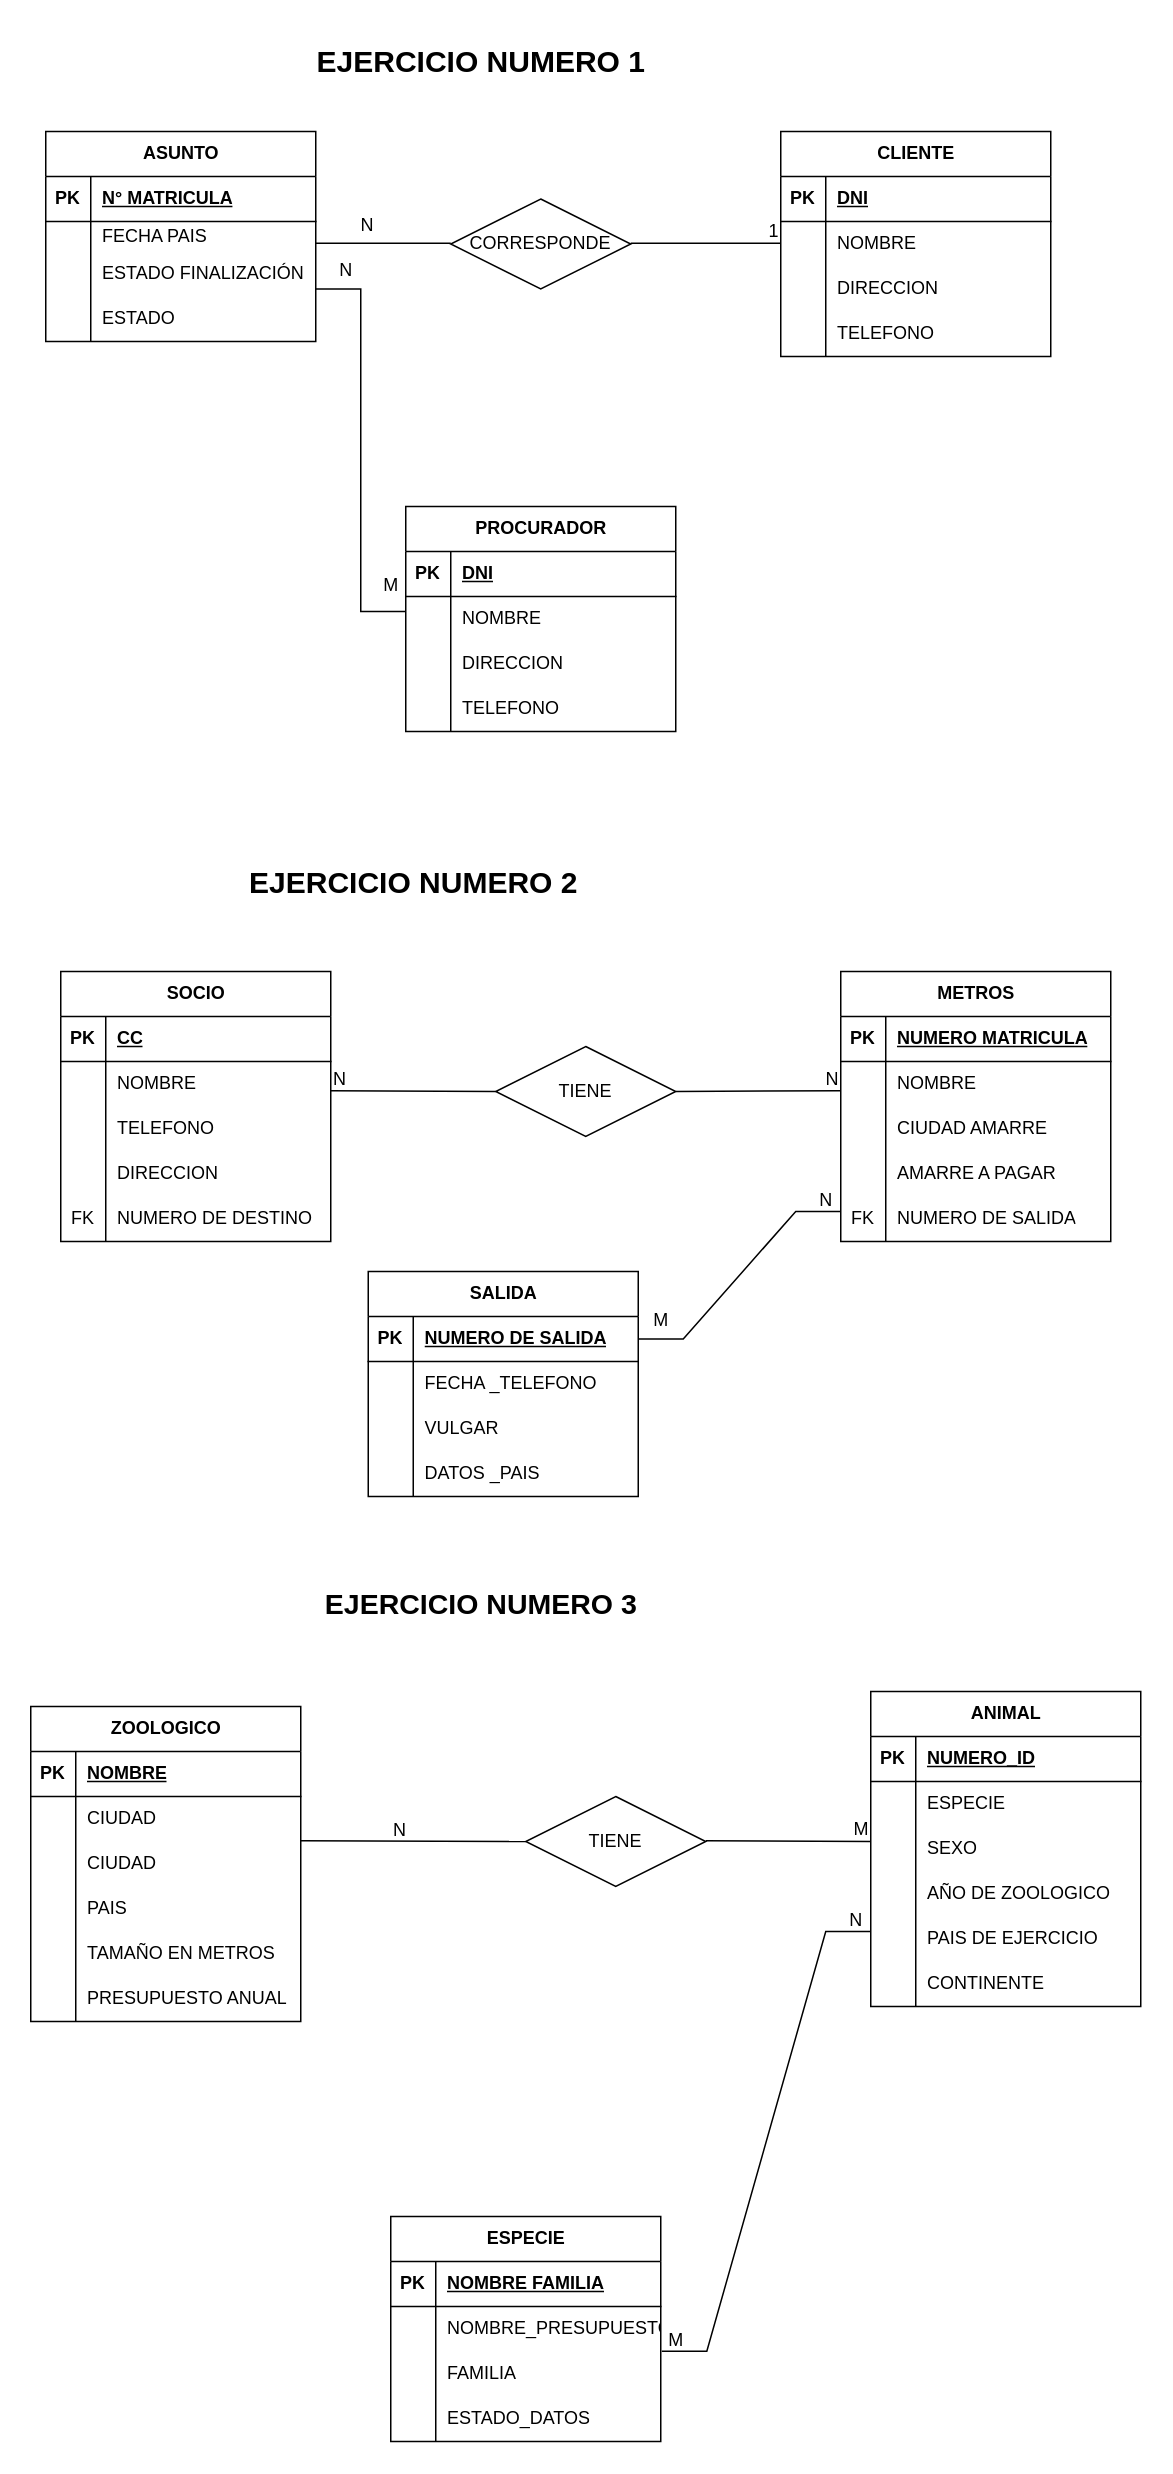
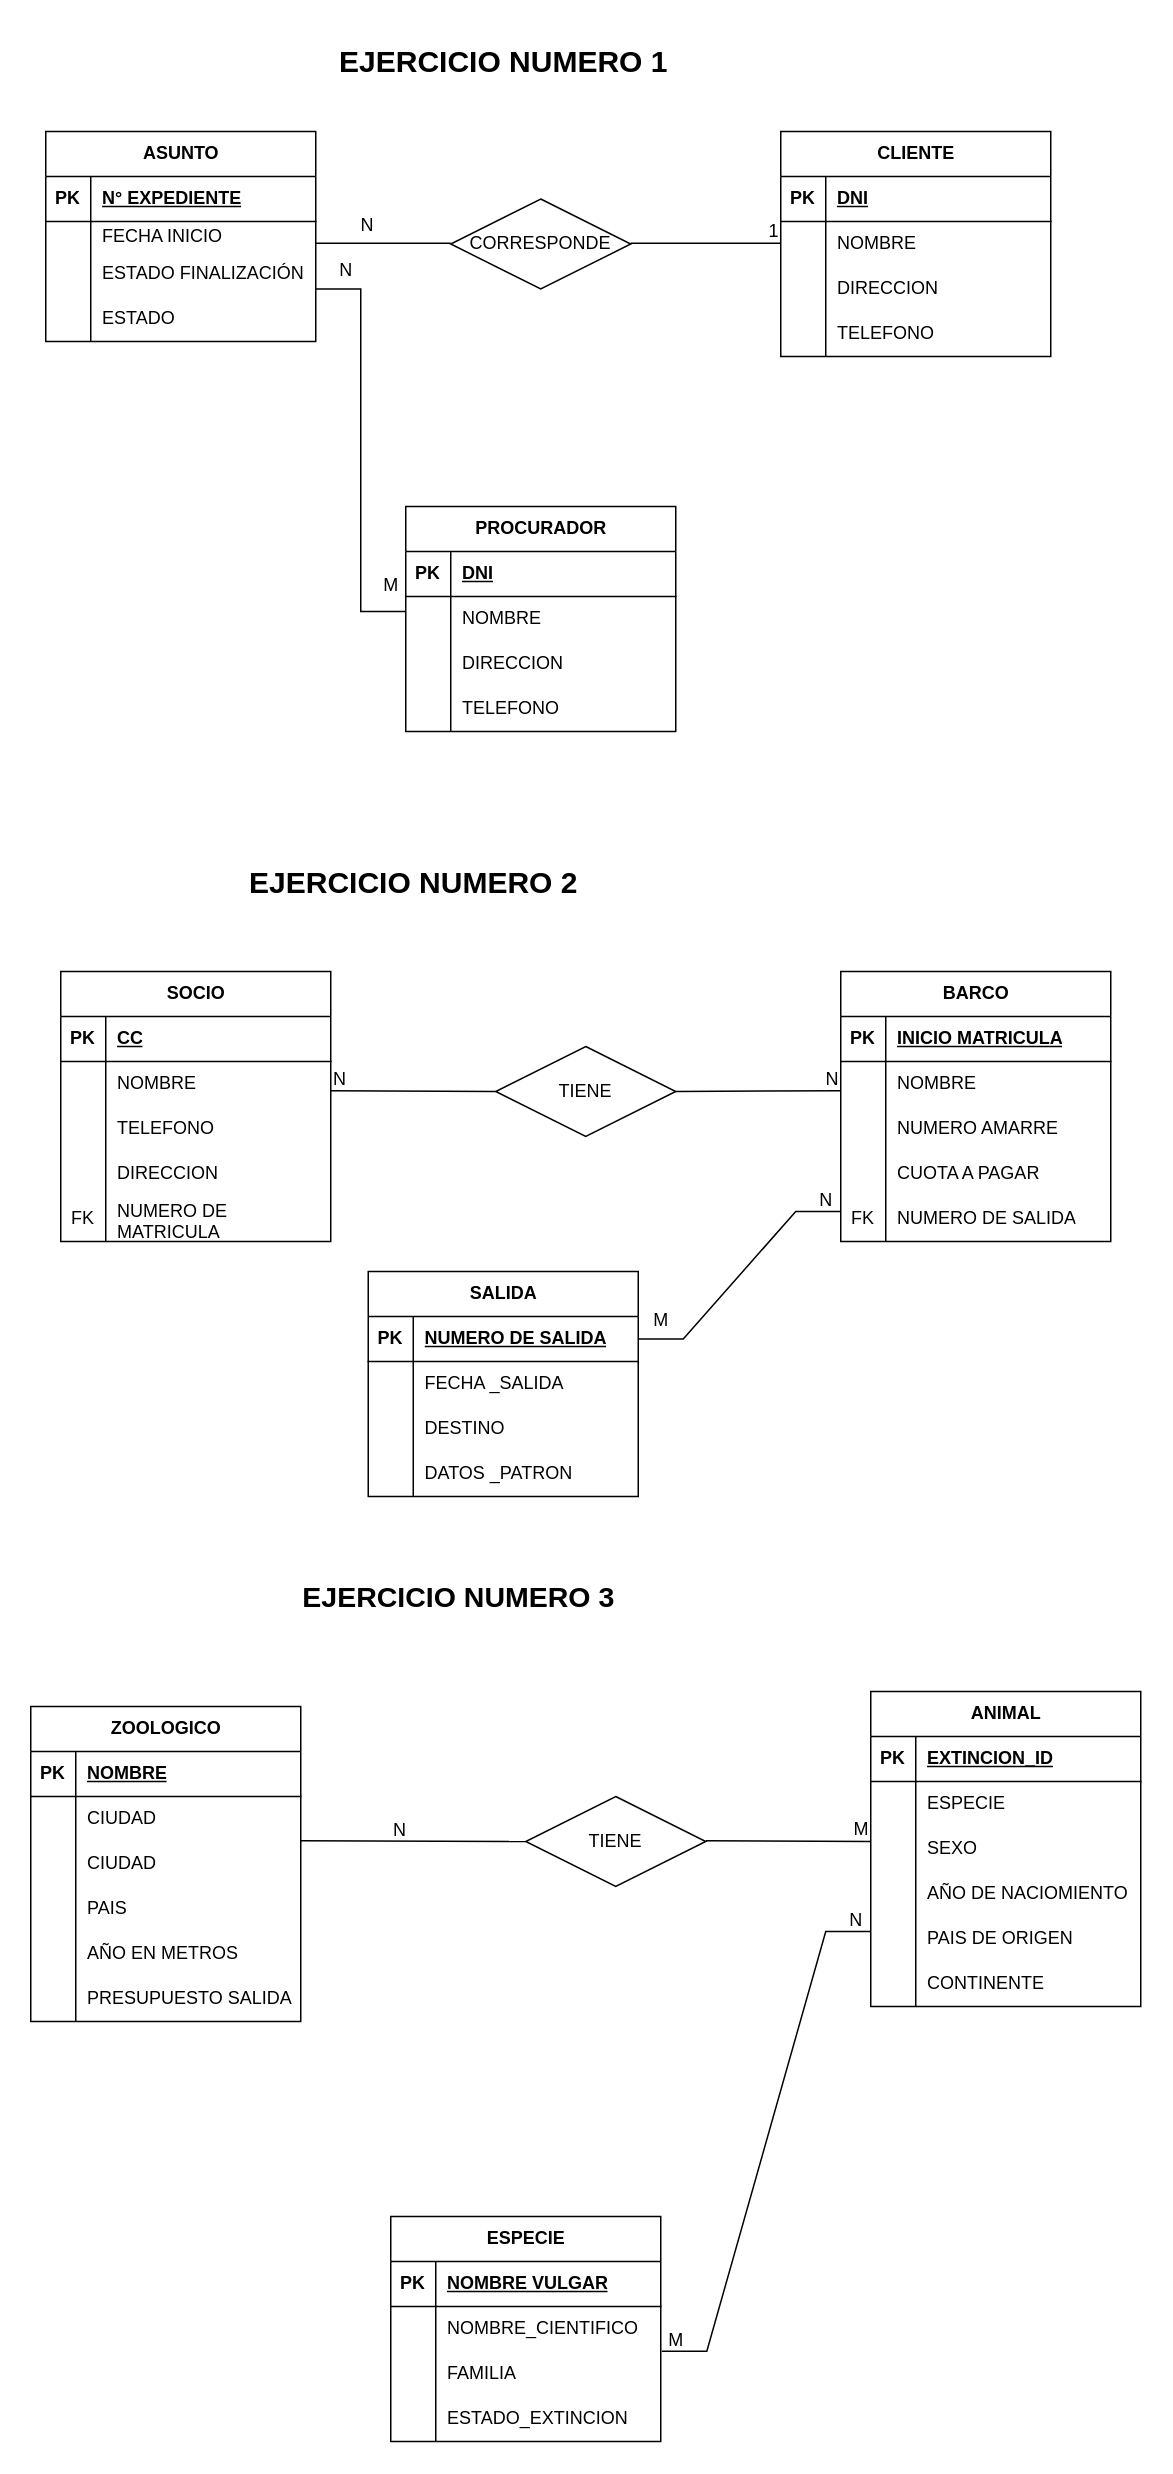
- <mxCell id="49" value="&lt;b style=&quot;font-size: 20px;&quot;&gt;&lt;font style=&quot;font-size: 20px;&quot;&gt;EJERCICIO NUMERO 1&lt;/font&gt;&lt;/b&gt;" style="text;html=1;align=center;verticalAlign=middle;resizable=0;points=[];autosize=1;strokeColor=none;fillColor=none;fontSize=20;" vertex="1" parent="1"><mxGeometry x="200" y="20" width="240" height="40" as="geometry" /></mxCell>
+ <mxCell id="49" value="&lt;b style=&quot;font-size: 20px;&quot;&gt;&lt;font style=&quot;font-size: 20px;&quot;&gt;EJERCICIO NUMERO 1&lt;/font&gt;&lt;/b&gt;" style="text;html=1;align=center;verticalAlign=middle;resizable=0;points=[];autosize=1;strokeColor=none;fillColor=none;fontSize=20;" vertex="1" parent="1"><mxGeometry x="215" y="20" width="240" height="40" as="geometry" /></mxCell>
- <mxCell id="5" value="N° MATRICULA" style="shape=partialRectangle;connectable=0;fillColor=none;top=0;left=0;bottom=0;right=0;align=left;spacingLeft=6;fontStyle=5;overflow=hidden;whiteSpace=wrap;html=1;" vertex="1" parent="3"><mxGeometry x="30" width="150" height="30" as="geometry"><mxRectangle width="150" height="30" as="alternateBounds" /></mxGeometry></mxCell>
+ <mxCell id="5" value="N° EXPEDIENTE" style="shape=partialRectangle;connectable=0;fillColor=none;top=0;left=0;bottom=0;right=0;align=left;spacingLeft=6;fontStyle=5;overflow=hidden;whiteSpace=wrap;html=1;" vertex="1" parent="3"><mxGeometry x="30" width="150" height="30" as="geometry"><mxRectangle width="150" height="30" as="alternateBounds" /></mxGeometry></mxCell>
- <mxCell id="8" value="FECHA PAIS" style="shape=partialRectangle;connectable=0;fillColor=none;top=0;left=0;bottom=0;right=0;align=left;spacingLeft=6;overflow=hidden;whiteSpace=wrap;html=1;" vertex="1" parent="6"><mxGeometry x="30" width="150" height="20" as="geometry"><mxRectangle width="150" height="20" as="alternateBounds" /></mxGeometry></mxCell>
+ <mxCell id="8" value="FECHA INICIO" style="shape=partialRectangle;connectable=0;fillColor=none;top=0;left=0;bottom=0;right=0;align=left;spacingLeft=6;overflow=hidden;whiteSpace=wrap;html=1;" vertex="1" parent="6"><mxGeometry x="30" width="150" height="20" as="geometry"><mxRectangle width="150" height="20" as="alternateBounds" /></mxGeometry></mxCell>
- <mxCell id="67" value="METROS" style="shape=table;startSize=30;container=1;collapsible=1;childLayout=tableLayout;fixedRows=1;rowLines=0;fontStyle=1;align=center;resizeLast=1;html=1;" vertex="1" parent="1"><mxGeometry x="560" y="647" width="180" height="180" as="geometry" /></mxCell>
+ <mxCell id="67" value="BARCO" style="shape=table;startSize=30;container=1;collapsible=1;childLayout=tableLayout;fixedRows=1;rowLines=0;fontStyle=1;align=center;resizeLast=1;html=1;" vertex="1" parent="1"><mxGeometry x="560" y="647" width="180" height="180" as="geometry" /></mxCell>
- <mxCell id="70" value="NUMERO MATRICULA" style="shape=partialRectangle;connectable=0;fillColor=none;top=0;left=0;bottom=0;right=0;align=left;spacingLeft=6;fontStyle=5;overflow=hidden;whiteSpace=wrap;html=1;" vertex="1" parent="68"><mxGeometry x="30" width="150" height="30" as="geometry"><mxRectangle width="150" height="30" as="alternateBounds" /></mxGeometry></mxCell>
+ <mxCell id="70" value="INICIO MATRICULA" style="shape=partialRectangle;connectable=0;fillColor=none;top=0;left=0;bottom=0;right=0;align=left;spacingLeft=6;fontStyle=5;overflow=hidden;whiteSpace=wrap;html=1;" vertex="1" parent="68"><mxGeometry x="30" width="150" height="30" as="geometry"><mxRectangle width="150" height="30" as="alternateBounds" /></mxGeometry></mxCell>
- <mxCell id="76" value="CIUDAD AMARRE" style="shape=partialRectangle;connectable=0;fillColor=none;top=0;left=0;bottom=0;right=0;align=left;spacingLeft=6;overflow=hidden;whiteSpace=wrap;html=1;" vertex="1" parent="74"><mxGeometry x="30" width="150" height="30" as="geometry"><mxRectangle width="150" height="30" as="alternateBounds" /></mxGeometry></mxCell>
+ <mxCell id="76" value="NUMERO AMARRE" style="shape=partialRectangle;connectable=0;fillColor=none;top=0;left=0;bottom=0;right=0;align=left;spacingLeft=6;overflow=hidden;whiteSpace=wrap;html=1;" vertex="1" parent="74"><mxGeometry x="30" width="150" height="30" as="geometry"><mxRectangle width="150" height="30" as="alternateBounds" /></mxGeometry></mxCell>
- <mxCell id="79" value="AMARRE A PAGAR" style="shape=partialRectangle;connectable=0;fillColor=none;top=0;left=0;bottom=0;right=0;align=left;spacingLeft=6;overflow=hidden;whiteSpace=wrap;html=1;" vertex="1" parent="77"><mxGeometry x="30" width="150" height="30" as="geometry"><mxRectangle width="150" height="30" as="alternateBounds" /></mxGeometry></mxCell>
+ <mxCell id="79" value="CUOTA A PAGAR" style="shape=partialRectangle;connectable=0;fillColor=none;top=0;left=0;bottom=0;right=0;align=left;spacingLeft=6;overflow=hidden;whiteSpace=wrap;html=1;" vertex="1" parent="77"><mxGeometry x="30" width="150" height="30" as="geometry"><mxRectangle width="150" height="30" as="alternateBounds" /></mxGeometry></mxCell>
- <mxCell id="66" value="NUMERO DE DESTINO" style="shape=partialRectangle;connectable=0;fillColor=none;top=0;left=0;bottom=0;right=0;align=left;spacingLeft=6;overflow=hidden;whiteSpace=wrap;html=1;" vertex="1" parent="64"><mxGeometry x="30" width="150" height="30" as="geometry"><mxRectangle width="150" height="30" as="alternateBounds" /></mxGeometry></mxCell>
+ <mxCell id="66" value="NUMERO DE MATRICULA" style="shape=partialRectangle;connectable=0;fillColor=none;top=0;left=0;bottom=0;right=0;align=left;spacingLeft=6;overflow=hidden;whiteSpace=wrap;html=1;" vertex="1" parent="64"><mxGeometry x="30" width="150" height="30" as="geometry"><mxRectangle width="150" height="30" as="alternateBounds" /></mxGeometry></mxCell>
- <mxCell id="89" value="FECHA _TELEFONO" style="shape=partialRectangle;connectable=0;fillColor=none;top=0;left=0;bottom=0;right=0;align=left;spacingLeft=6;overflow=hidden;whiteSpace=wrap;html=1;" vertex="1" parent="87"><mxGeometry x="30" width="150" height="30" as="geometry"><mxRectangle width="150" height="30" as="alternateBounds" /></mxGeometry></mxCell>
+ <mxCell id="89" value="FECHA _SALIDA" style="shape=partialRectangle;connectable=0;fillColor=none;top=0;left=0;bottom=0;right=0;align=left;spacingLeft=6;overflow=hidden;whiteSpace=wrap;html=1;" vertex="1" parent="87"><mxGeometry x="30" width="150" height="30" as="geometry"><mxRectangle width="150" height="30" as="alternateBounds" /></mxGeometry></mxCell>
- <mxCell id="92" value="VULGAR" style="shape=partialRectangle;connectable=0;fillColor=none;top=0;left=0;bottom=0;right=0;align=left;spacingLeft=6;overflow=hidden;whiteSpace=wrap;html=1;" vertex="1" parent="90"><mxGeometry x="30" width="150" height="30" as="geometry"><mxRectangle width="150" height="30" as="alternateBounds" /></mxGeometry></mxCell>
+ <mxCell id="92" value="DESTINO" style="shape=partialRectangle;connectable=0;fillColor=none;top=0;left=0;bottom=0;right=0;align=left;spacingLeft=6;overflow=hidden;whiteSpace=wrap;html=1;" vertex="1" parent="90"><mxGeometry x="30" width="150" height="30" as="geometry"><mxRectangle width="150" height="30" as="alternateBounds" /></mxGeometry></mxCell>
- <mxCell id="95" value="DATOS _PAIS" style="shape=partialRectangle;connectable=0;fillColor=none;top=0;left=0;bottom=0;right=0;align=left;spacingLeft=6;overflow=hidden;whiteSpace=wrap;html=1;" vertex="1" parent="93"><mxGeometry x="30" width="150" height="30" as="geometry"><mxRectangle width="150" height="30" as="alternateBounds" /></mxGeometry></mxCell>
+ <mxCell id="95" value="DATOS _PATRON" style="shape=partialRectangle;connectable=0;fillColor=none;top=0;left=0;bottom=0;right=0;align=left;spacingLeft=6;overflow=hidden;whiteSpace=wrap;html=1;" vertex="1" parent="93"><mxGeometry x="30" width="150" height="30" as="geometry"><mxRectangle width="150" height="30" as="alternateBounds" /></mxGeometry></mxCell>
- <mxCell id="104" value="&lt;b&gt;&lt;font style=&quot;font-size: 19px;&quot;&gt;EJERCICIO NUMERO 3&lt;/font&gt;&lt;/b&gt;" style="text;html=1;align=center;verticalAlign=middle;resizable=0;points=[];autosize=1;strokeColor=none;fillColor=none;" vertex="1" parent="1"><mxGeometry x="205" y="1050" width="230" height="40" as="geometry" /></mxCell>
+ <mxCell id="104" value="&lt;b&gt;&lt;font style=&quot;font-size: 19px;&quot;&gt;EJERCICIO NUMERO 3&lt;/font&gt;&lt;/b&gt;" style="text;html=1;align=center;verticalAlign=middle;resizable=0;points=[];autosize=1;strokeColor=none;fillColor=none;" vertex="1" parent="1"><mxGeometry x="190" y="1045" width="230" height="40" as="geometry" /></mxCell>
- <mxCell id="127" value="NUMERO_ID" style="shape=partialRectangle;connectable=0;fillColor=none;top=0;left=0;bottom=0;right=0;align=left;spacingLeft=6;fontStyle=5;overflow=hidden;whiteSpace=wrap;html=1;" vertex="1" parent="125"><mxGeometry x="30" width="150" height="30" as="geometry"><mxRectangle width="150" height="30" as="alternateBounds" /></mxGeometry></mxCell>
+ <mxCell id="127" value="EXTINCION_ID" style="shape=partialRectangle;connectable=0;fillColor=none;top=0;left=0;bottom=0;right=0;align=left;spacingLeft=6;fontStyle=5;overflow=hidden;whiteSpace=wrap;html=1;" vertex="1" parent="125"><mxGeometry x="30" width="150" height="30" as="geometry"><mxRectangle width="150" height="30" as="alternateBounds" /></mxGeometry></mxCell>
- <mxCell id="136" value="AÑO DE ZOOLOGICO" style="shape=partialRectangle;connectable=0;fillColor=none;top=0;left=0;bottom=0;right=0;align=left;spacingLeft=6;overflow=hidden;whiteSpace=wrap;html=1;" vertex="1" parent="134"><mxGeometry x="30" width="150" height="30" as="geometry"><mxRectangle width="150" height="30" as="alternateBounds" /></mxGeometry></mxCell>
+ <mxCell id="136" value="AÑO DE NACIOMIENTO" style="shape=partialRectangle;connectable=0;fillColor=none;top=0;left=0;bottom=0;right=0;align=left;spacingLeft=6;overflow=hidden;whiteSpace=wrap;html=1;" vertex="1" parent="134"><mxGeometry x="30" width="150" height="30" as="geometry"><mxRectangle width="150" height="30" as="alternateBounds" /></mxGeometry></mxCell>
- <mxCell id="139" value="PAIS DE EJERCICIO" style="shape=partialRectangle;connectable=0;fillColor=none;top=0;left=0;bottom=0;right=0;align=left;spacingLeft=6;overflow=hidden;whiteSpace=wrap;html=1;" vertex="1" parent="137"><mxGeometry x="30" width="150" height="30" as="geometry"><mxRectangle width="150" height="30" as="alternateBounds" /></mxGeometry></mxCell>
+ <mxCell id="139" value="PAIS DE ORIGEN" style="shape=partialRectangle;connectable=0;fillColor=none;top=0;left=0;bottom=0;right=0;align=left;spacingLeft=6;overflow=hidden;whiteSpace=wrap;html=1;" vertex="1" parent="137"><mxGeometry x="30" width="150" height="30" as="geometry"><mxRectangle width="150" height="30" as="alternateBounds" /></mxGeometry></mxCell>
- <mxCell id="120" value="TAMAÑO EN METROS" style="shape=partialRectangle;connectable=0;fillColor=none;top=0;left=0;bottom=0;right=0;align=left;spacingLeft=6;overflow=hidden;whiteSpace=wrap;html=1;" vertex="1" parent="118"><mxGeometry x="30" width="150" height="30" as="geometry"><mxRectangle width="150" height="30" as="alternateBounds" /></mxGeometry></mxCell>
+ <mxCell id="120" value="AÑO EN METROS" style="shape=partialRectangle;connectable=0;fillColor=none;top=0;left=0;bottom=0;right=0;align=left;spacingLeft=6;overflow=hidden;whiteSpace=wrap;html=1;" vertex="1" parent="118"><mxGeometry x="30" width="150" height="30" as="geometry"><mxRectangle width="150" height="30" as="alternateBounds" /></mxGeometry></mxCell>
- <mxCell id="123" value="PRESUPUESTO ANUAL" style="shape=partialRectangle;connectable=0;fillColor=none;top=0;left=0;bottom=0;right=0;align=left;spacingLeft=6;overflow=hidden;whiteSpace=wrap;html=1;" vertex="1" parent="121"><mxGeometry x="30" width="150" height="30" as="geometry"><mxRectangle width="150" height="30" as="alternateBounds" /></mxGeometry></mxCell>
+ <mxCell id="123" value="PRESUPUESTO SALIDA" style="shape=partialRectangle;connectable=0;fillColor=none;top=0;left=0;bottom=0;right=0;align=left;spacingLeft=6;overflow=hidden;whiteSpace=wrap;html=1;" vertex="1" parent="121"><mxGeometry x="30" width="150" height="30" as="geometry"><mxRectangle width="150" height="30" as="alternateBounds" /></mxGeometry></mxCell>
- <mxCell id="146" value="NOMBRE FAMILIA" style="shape=partialRectangle;connectable=0;fillColor=none;top=0;left=0;bottom=0;right=0;align=left;spacingLeft=6;fontStyle=5;overflow=hidden;whiteSpace=wrap;html=1;" vertex="1" parent="144"><mxGeometry x="30" width="150" height="30" as="geometry"><mxRectangle width="150" height="30" as="alternateBounds" /></mxGeometry></mxCell>
+ <mxCell id="146" value="NOMBRE VULGAR" style="shape=partialRectangle;connectable=0;fillColor=none;top=0;left=0;bottom=0;right=0;align=left;spacingLeft=6;fontStyle=5;overflow=hidden;whiteSpace=wrap;html=1;" vertex="1" parent="144"><mxGeometry x="30" width="150" height="30" as="geometry"><mxRectangle width="150" height="30" as="alternateBounds" /></mxGeometry></mxCell>
- <mxCell id="149" value="NOMBRE_PRESUPUESTO" style="shape=partialRectangle;connectable=0;fillColor=none;top=0;left=0;bottom=0;right=0;align=left;spacingLeft=6;overflow=hidden;whiteSpace=wrap;html=1;" vertex="1" parent="147"><mxGeometry x="30" width="150" height="30" as="geometry"><mxRectangle width="150" height="30" as="alternateBounds" /></mxGeometry></mxCell>
+ <mxCell id="149" value="NOMBRE_CIENTIFICO" style="shape=partialRectangle;connectable=0;fillColor=none;top=0;left=0;bottom=0;right=0;align=left;spacingLeft=6;overflow=hidden;whiteSpace=wrap;html=1;" vertex="1" parent="147"><mxGeometry x="30" width="150" height="30" as="geometry"><mxRectangle width="150" height="30" as="alternateBounds" /></mxGeometry></mxCell>
- <mxCell id="155" value="ESTADO_DATOS" style="shape=partialRectangle;connectable=0;fillColor=none;top=0;left=0;bottom=0;right=0;align=left;spacingLeft=6;overflow=hidden;whiteSpace=wrap;html=1;" vertex="1" parent="153"><mxGeometry x="30" width="150" height="30" as="geometry"><mxRectangle width="150" height="30" as="alternateBounds" /></mxGeometry></mxCell>
+ <mxCell id="155" value="ESTADO_EXTINCION" style="shape=partialRectangle;connectable=0;fillColor=none;top=0;left=0;bottom=0;right=0;align=left;spacingLeft=6;overflow=hidden;whiteSpace=wrap;html=1;" vertex="1" parent="153"><mxGeometry x="30" width="150" height="30" as="geometry"><mxRectangle width="150" height="30" as="alternateBounds" /></mxGeometry></mxCell>
